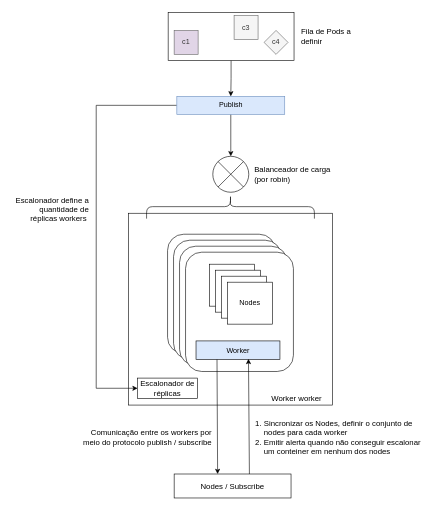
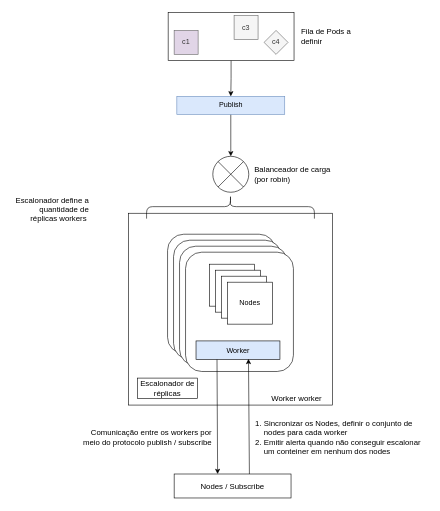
- <mxCell id="7" style="edgeStyle=orthogonalEdgeStyle;rounded=0;orthogonalLoop=1;jettySize=auto;html=1;exitX=0;exitY=0.5;exitDx=0;exitDy=0;fontSize=13;endArrow=classic;endFill=1;entryX=0;entryY=0.5;entryDx=0;entryDy=0;" edge="1" parent="1" source="8" target="55"><mxGeometry relative="1" as="geometry"><mxPoint x="220" y="560" as="targetPoint" /><Array as="points"><mxPoint x="160" y="175" /><mxPoint x="160" y="647" /></Array></mxGeometry></mxCell>
